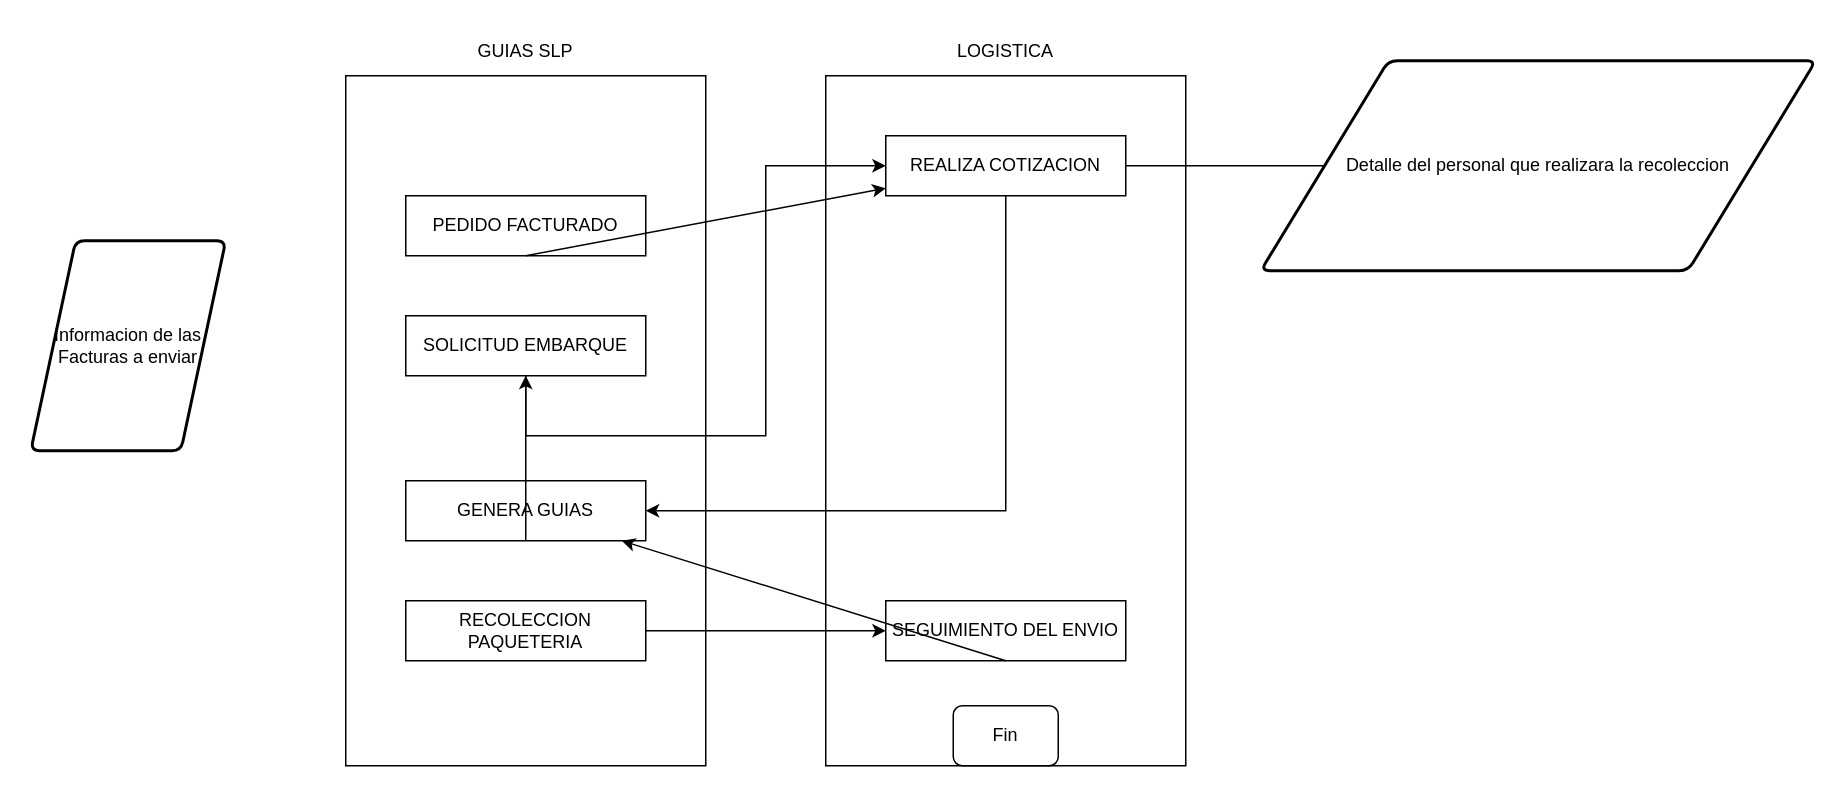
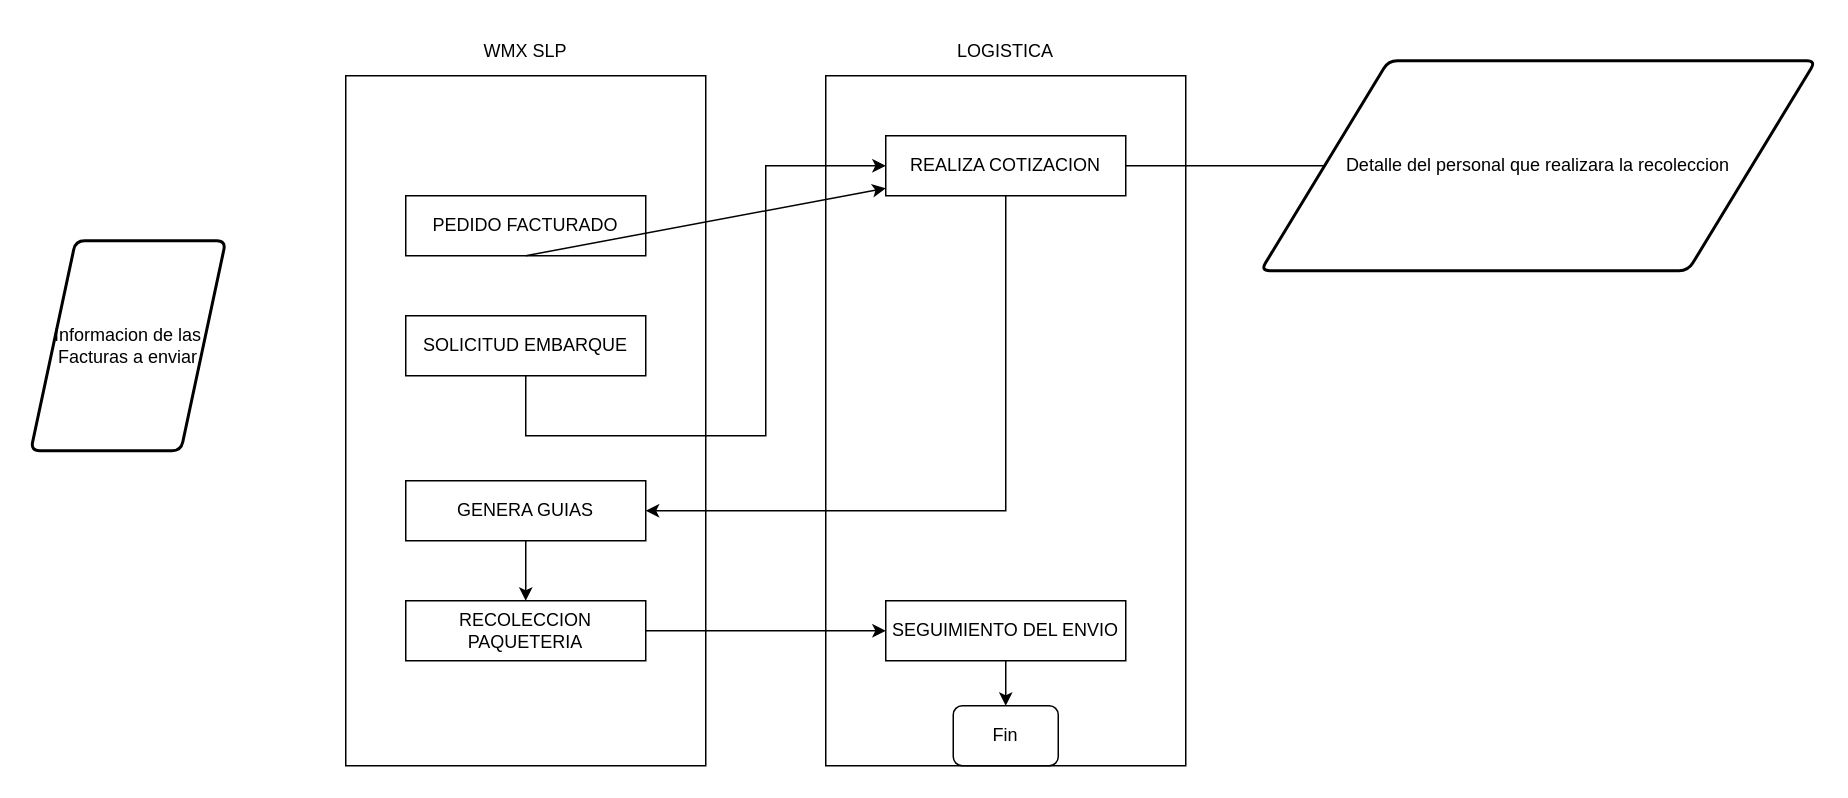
- <mxCell id="4" value="GUIAS SLP" style="text;html=1;whiteSpace=wrap;overflow=hidden;rounded=0;align=center;" vertex="1" parent="1"><mxGeometry x="230" y="20" width="240" height="30" as="geometry" /></mxCell>
+ <mxCell id="4" value="WMX SLP" style="text;html=1;whiteSpace=wrap;overflow=hidden;rounded=0;align=center;" vertex="1" parent="1"><mxGeometry x="230" y="20" width="240" height="30" as="geometry" /></mxCell>
- <mxCell id="16" value="" style="endArrow=classic;html=1;rounded=0;exitX=0.5;exitY=1;exitDx=0;exitDy=0;" edge="1" parent="1" source="13" target="5"><mxGeometry width="50" height="50" relative="1" as="geometry"><mxPoint x="350" y="370" as="sourcePoint" /><mxPoint x="290" y="610" as="targetPoint" /></mxGeometry></mxCell>
+ <mxCell id="16" value="" style="endArrow=classic;html=1;rounded=0;entryX=0.5;entryY=0;entryDx=0;entryDy=0;exitX=0.5;exitY=1;exitDx=0;exitDy=0;" edge="1" parent="1" source="13" target="17"><mxGeometry width="50" height="50" relative="1" as="geometry"><mxPoint x="350" y="370" as="sourcePoint" /><mxPoint x="290" y="610" as="targetPoint" /></mxGeometry></mxCell>
- <mxCell id="21" value="" style="endArrow=classic;html=1;rounded=0;exitX=0.5;exitY=1;exitDx=0;exitDy=0;" edge="1" parent="1" source="19" target="13"><mxGeometry width="50" height="50" relative="1" as="geometry"><mxPoint x="550" y="370" as="sourcePoint" /><mxPoint x="600" y="320" as="targetPoint" /></mxGeometry></mxCell>
+ <mxCell id="21" value="" style="endArrow=classic;html=1;rounded=0;exitX=0.5;exitY=1;exitDx=0;exitDy=0;" edge="1" parent="1" source="19" target="20"><mxGeometry width="50" height="50" relative="1" as="geometry"><mxPoint x="550" y="370" as="sourcePoint" /><mxPoint x="600" y="320" as="targetPoint" /></mxGeometry></mxCell>
